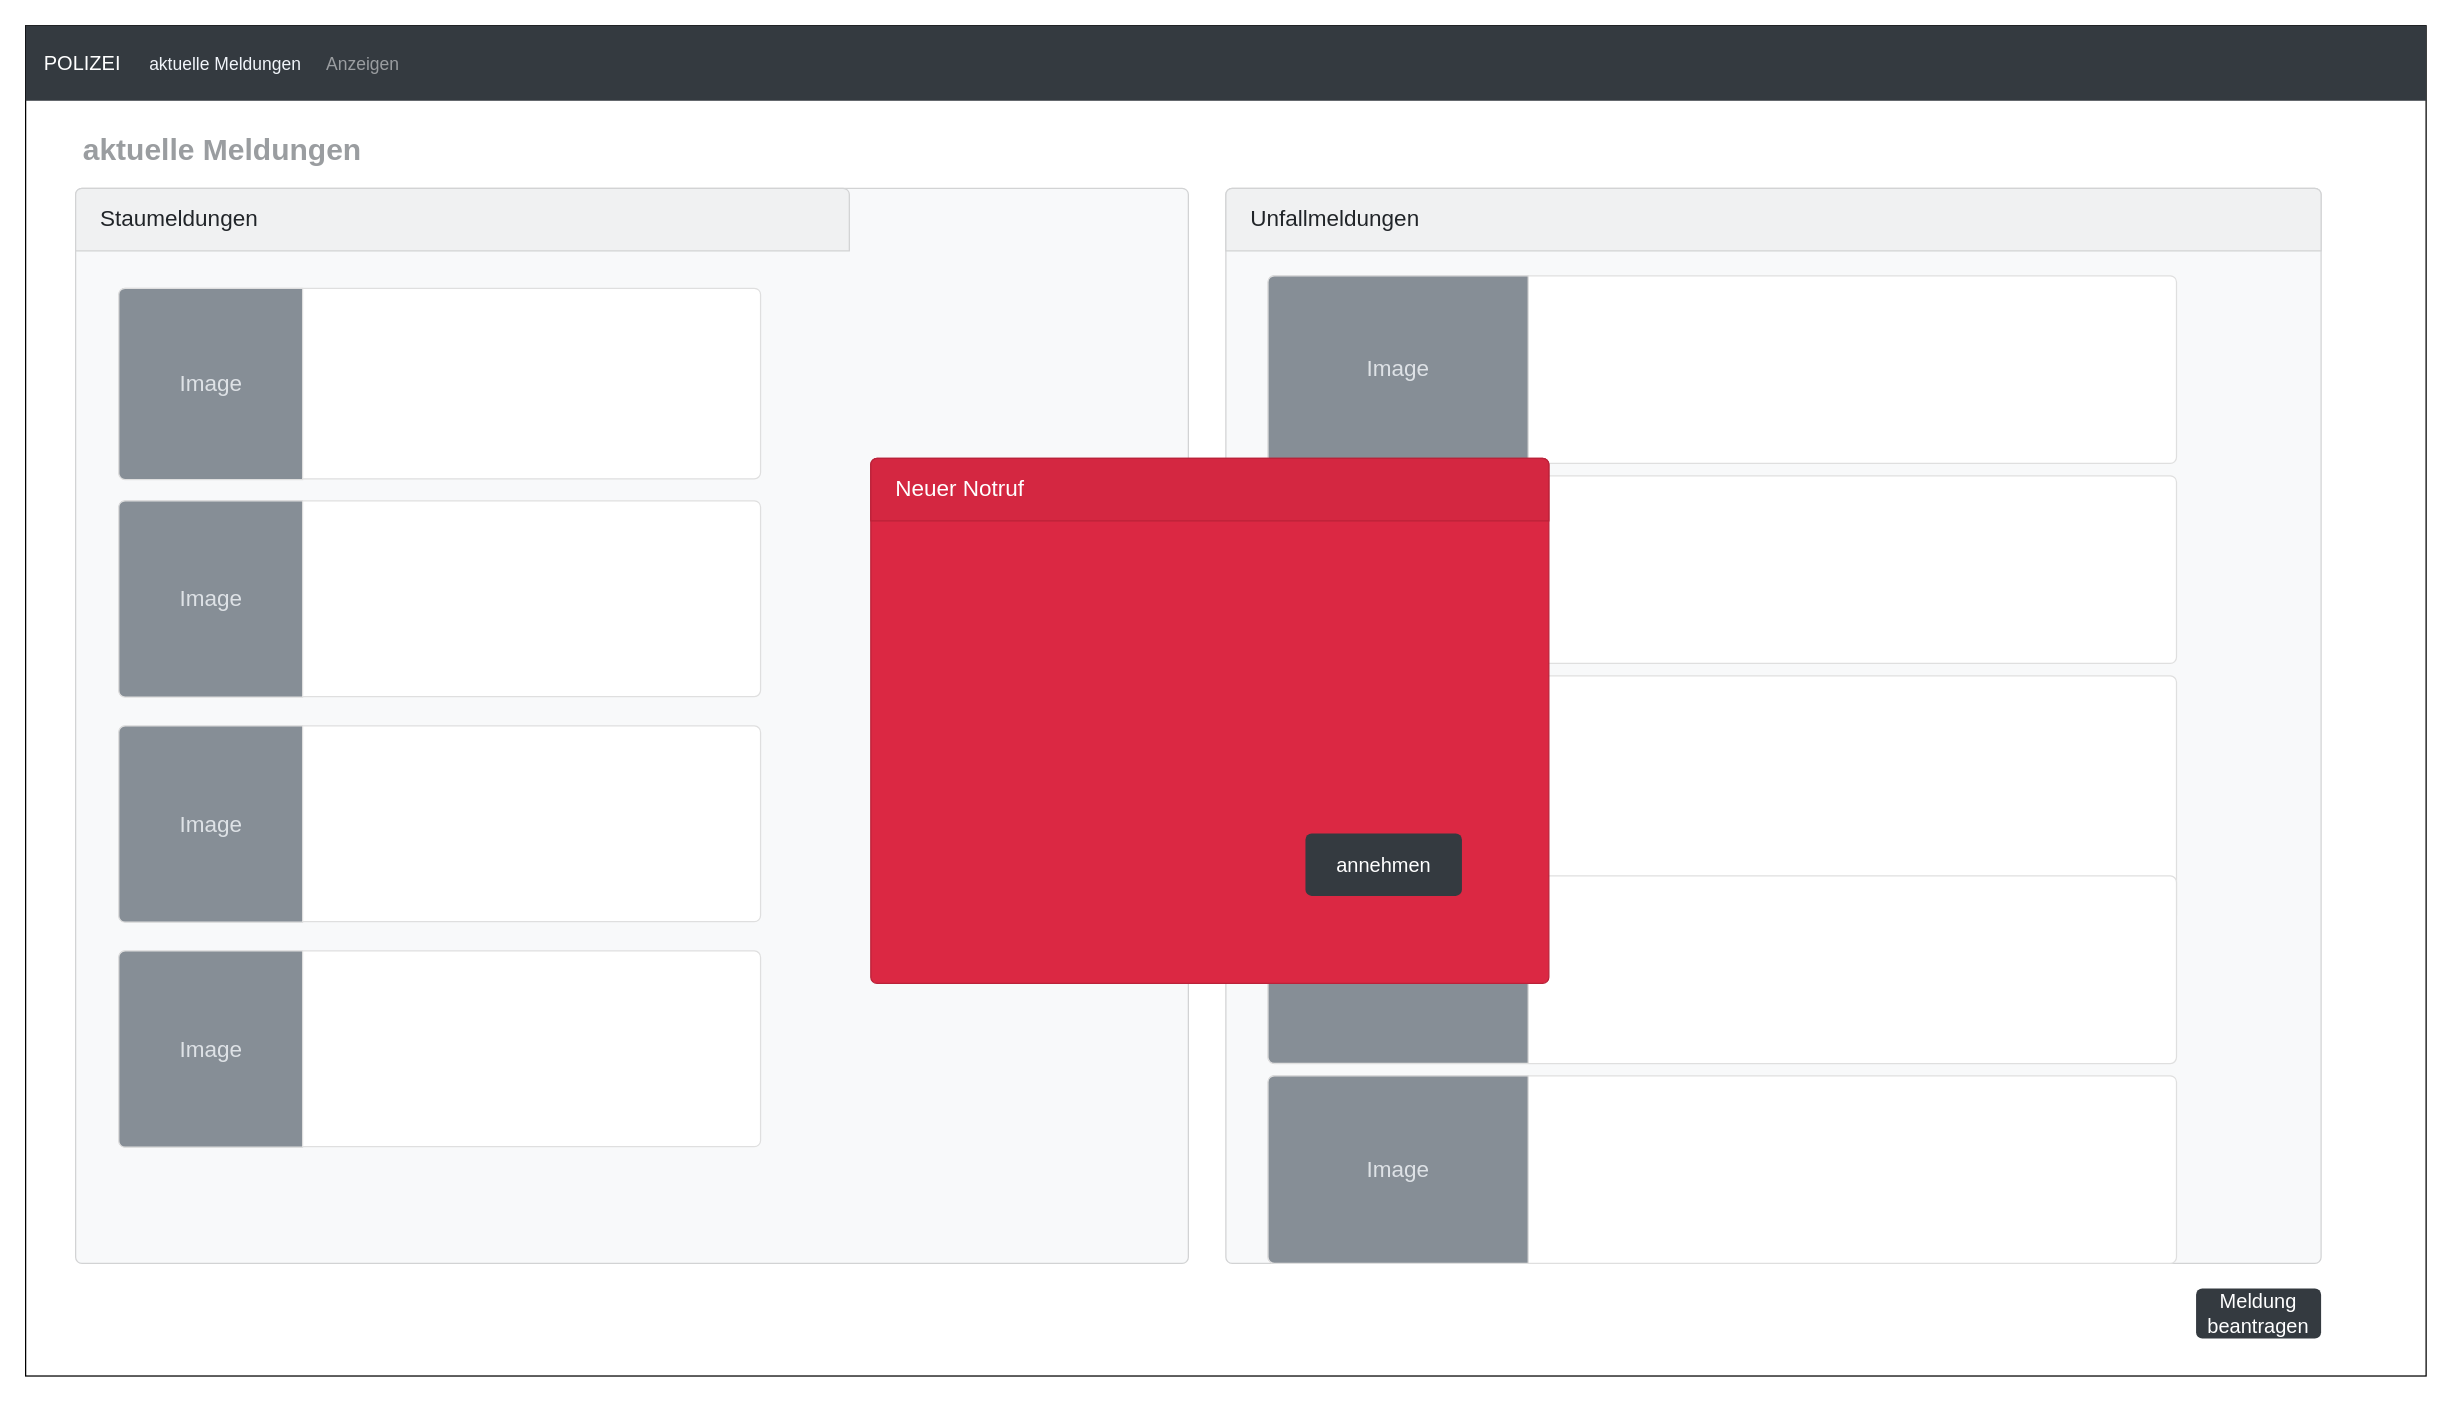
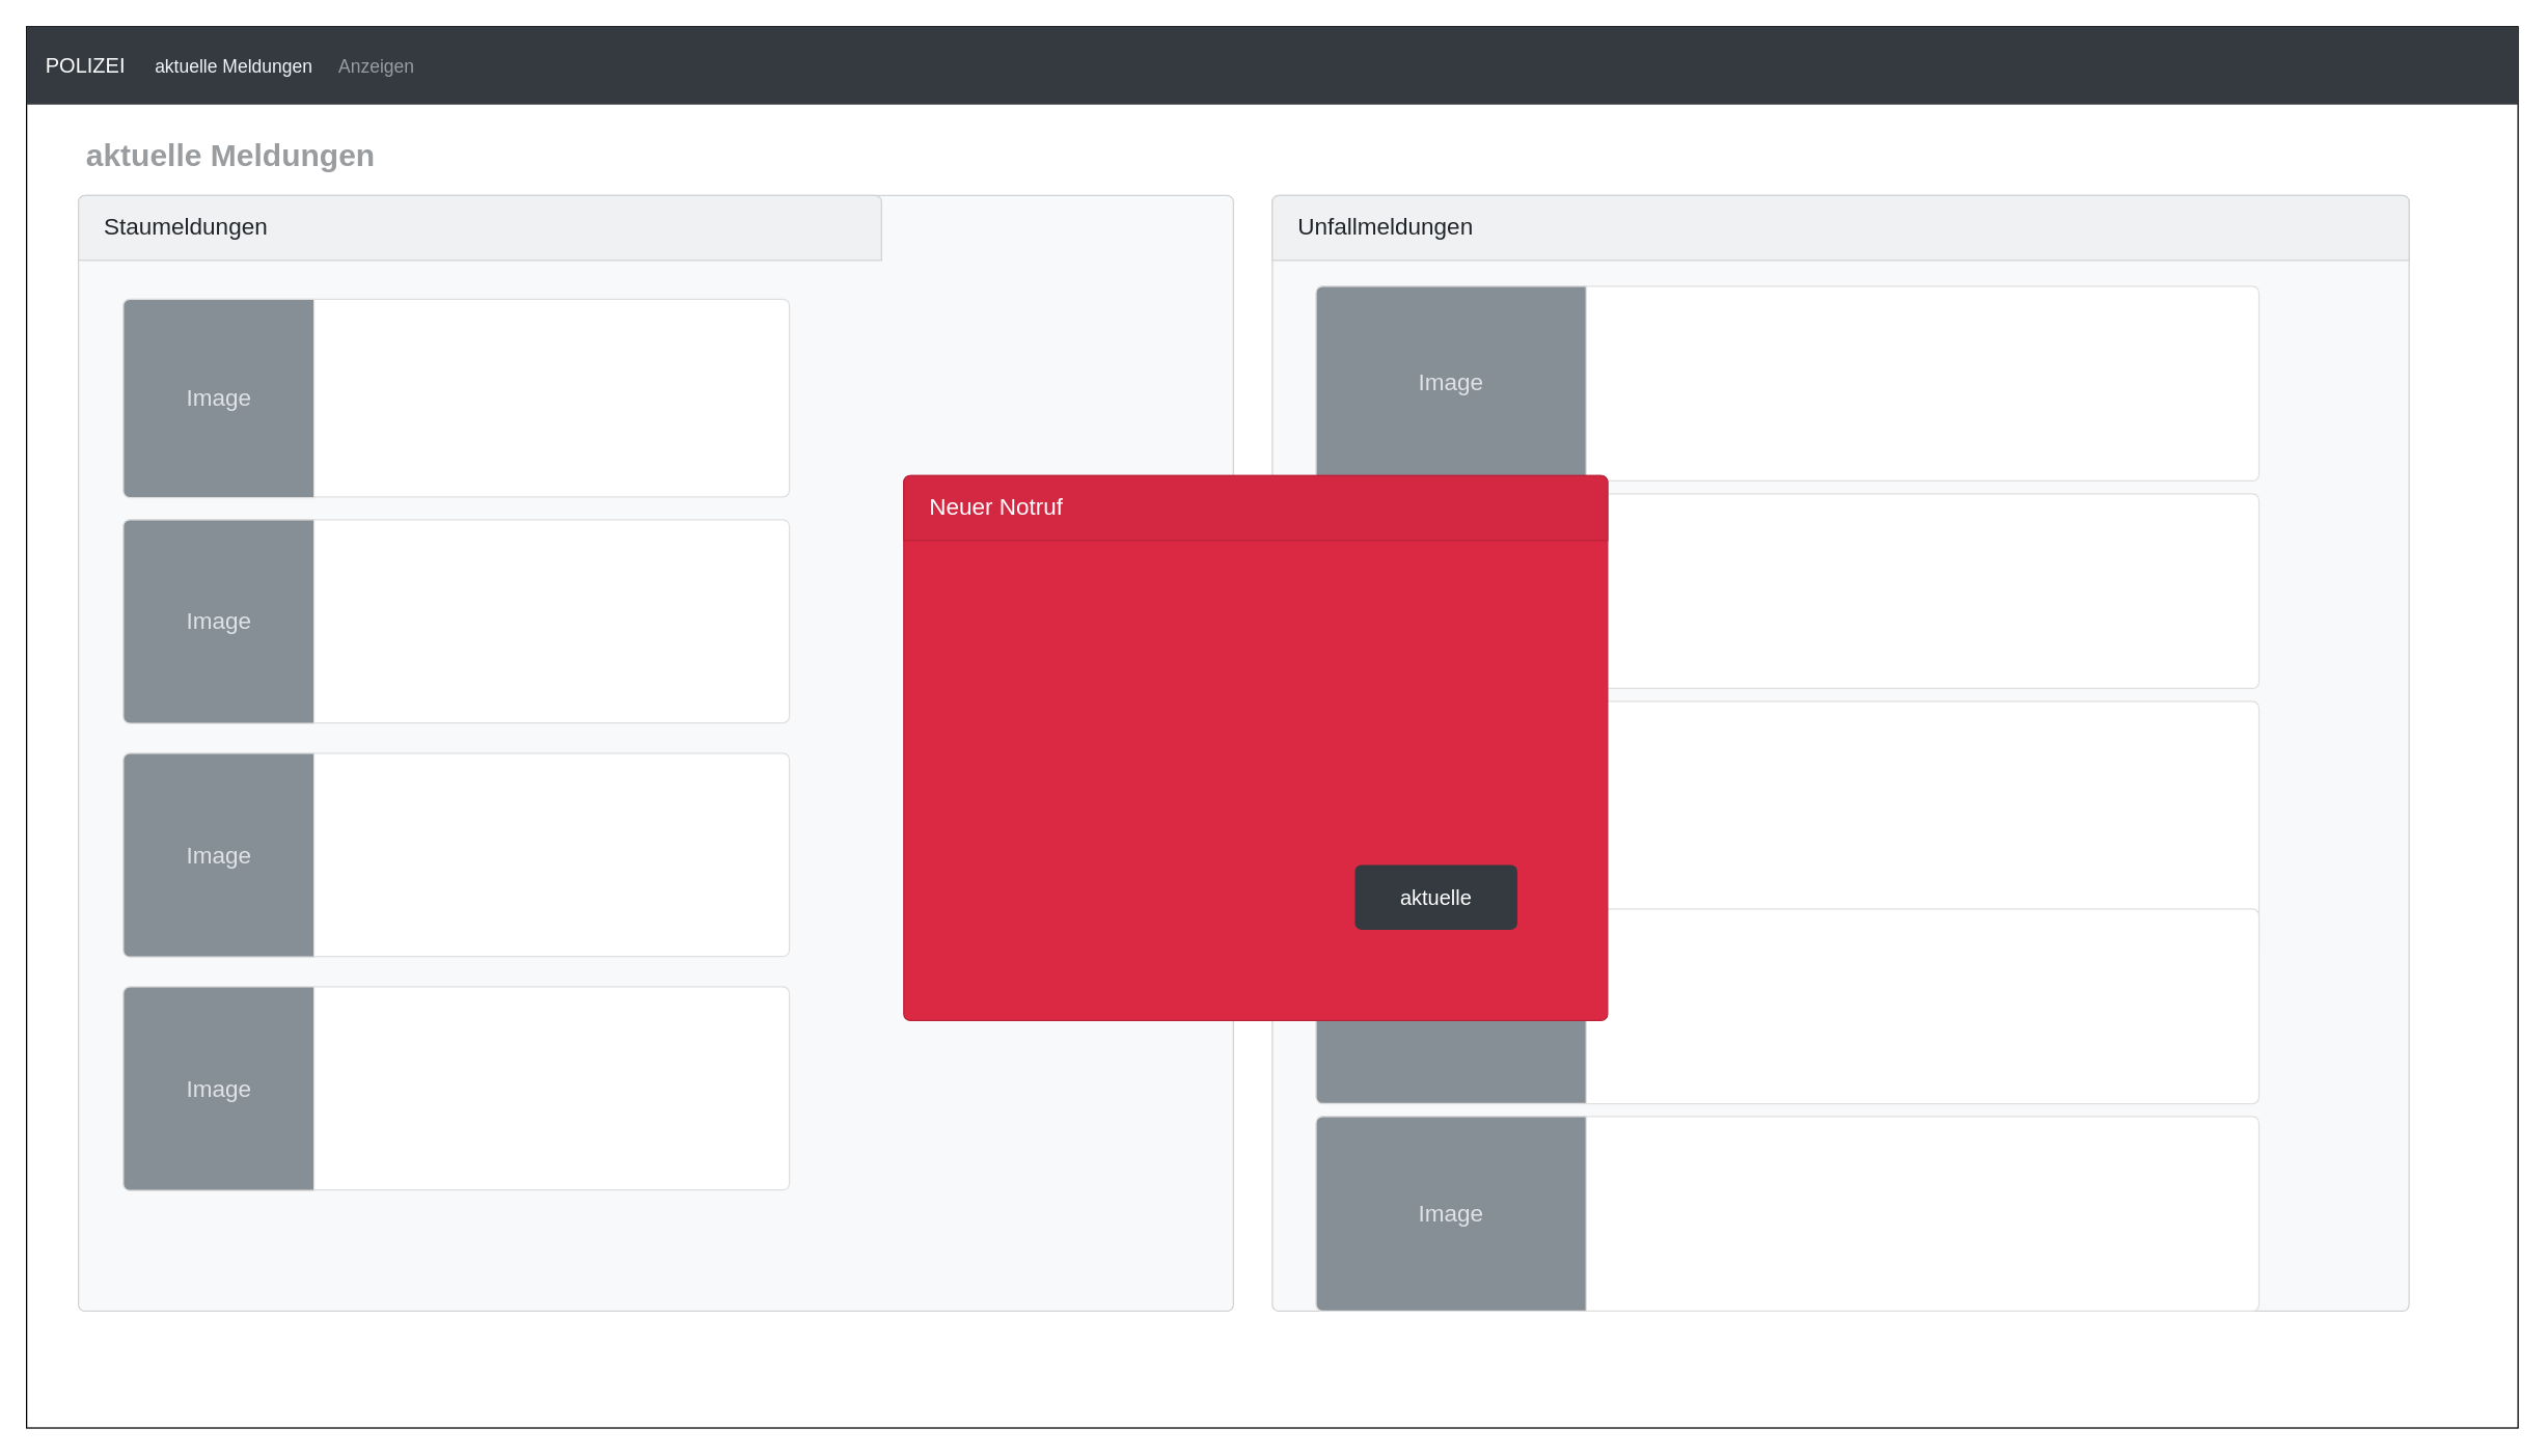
- <mxCell id="30" value="annehmen" style="html=1;shadow=0;dashed=0;shape=mxgraph.bootstrap.rrect;rSize=5;strokeColor=none;strokeWidth=1;fillColor=#343A40;fontColor=#ffffff;whiteSpace=wrap;align=center;verticalAlign=middle;spacingLeft=0;fontStyle=0;fontSize=16;spacing=5;" vertex="1" parent="28"><mxGeometry x="347.656" y="300" width="125.156" height="50" as="geometry" /></mxCell>
+ <mxCell id="30" value="aktuelle" style="html=1;shadow=0;dashed=0;shape=mxgraph.bootstrap.rrect;rSize=5;strokeColor=none;strokeWidth=1;fillColor=#343A40;fontColor=#ffffff;whiteSpace=wrap;align=center;verticalAlign=middle;spacingLeft=0;fontStyle=0;fontSize=16;spacing=5;" vertex="1" parent="28"><mxGeometry x="347.656" y="300" width="125.156" height="50" as="geometry" /></mxCell>
- <mxCell id="32" value="Meldung beantragen" style="html=1;shadow=0;dashed=0;shape=mxgraph.bootstrap.rrect;rSize=5;strokeColor=none;strokeWidth=1;fillColor=#343A40;fontColor=#ffffff;whiteSpace=wrap;align=center;verticalAlign=middle;spacingLeft=0;fontStyle=0;fontSize=16;spacing=5;" parent="1" vertex="1"><mxGeometry x="1756" y="1030" width="100" height="40" as="geometry" /></mxCell>
